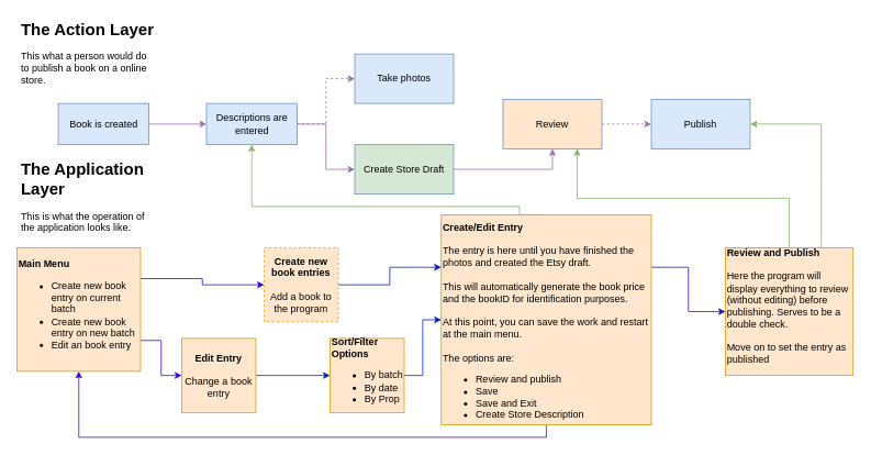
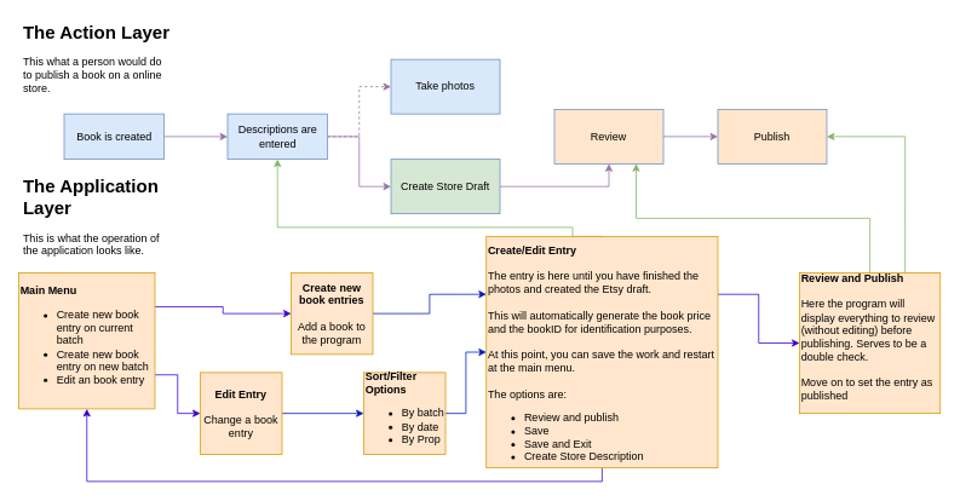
- <mxCell id="10" style="edgeStyle=orthogonalEdgeStyle;rounded=0;orthogonalLoop=1;jettySize=auto;html=1;exitX=1;exitY=0.5;exitDx=0;exitDy=0;entryX=0;entryY=0.5;entryDx=0;entryDy=0;fillColor=#e1d5e7;strokeColor=#9673a6;dashed=1;" edge="1" parent="1" source="11" target="12"><mxGeometry relative="1" as="geometry" /></mxCell>
+ <mxCell id="10" style="edgeStyle=orthogonalEdgeStyle;rounded=0;orthogonalLoop=1;jettySize=auto;html=1;exitX=1;exitY=0.5;exitDx=0;exitDy=0;entryX=0;entryY=0.5;entryDx=0;entryDy=0;fillColor=#e1d5e7;strokeColor=#9673a6;" edge="1" parent="1" source="11" target="12"><mxGeometry relative="1" as="geometry" /></mxCell>
- <mxCell id="12" value="Publish" style="rounded=0;whiteSpace=wrap;html=1;fillColor=#dae8fc;strokeColor=#6c8ebf;" vertex="1" parent="1"><mxGeometry x="790" y="120" width="120" height="60" as="geometry" /></mxCell>
+ <mxCell id="12" value="Publish" style="rounded=0;whiteSpace=wrap;html=1;fillColor=#ffe6cc;strokeColor=#6c8ebf;" vertex="1" parent="1"><mxGeometry x="790" y="120" width="120" height="60" as="geometry" /></mxCell>
- <mxCell id="21" value="&lt;b&gt;Create new book entries&lt;/b&gt;&lt;br&gt;&lt;br&gt;Add a book to the program" style="whiteSpace=wrap;html=1;aspect=fixed;align=center;fillColor=#ffe6cc;strokeColor=#d79b00;dashed=1;" vertex="1" parent="1"><mxGeometry x="320" y="300" width="90" height="90" as="geometry" /></mxCell>
+ <mxCell id="21" value="&lt;b&gt;Create new book entries&lt;/b&gt;&lt;br&gt;&lt;br&gt;Add a book to the program" style="whiteSpace=wrap;html=1;aspect=fixed;align=center;fillColor=#ffe6cc;strokeColor=#d79b00;" vertex="1" parent="1"><mxGeometry x="320" y="300" width="90" height="90" as="geometry" /></mxCell>
